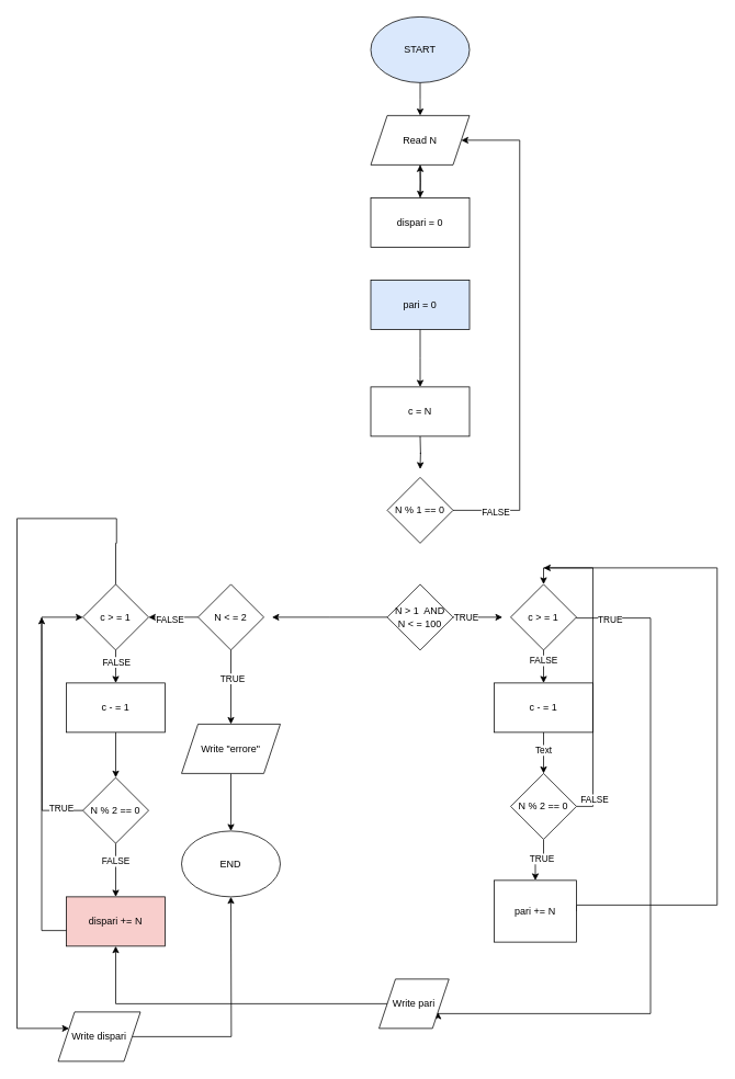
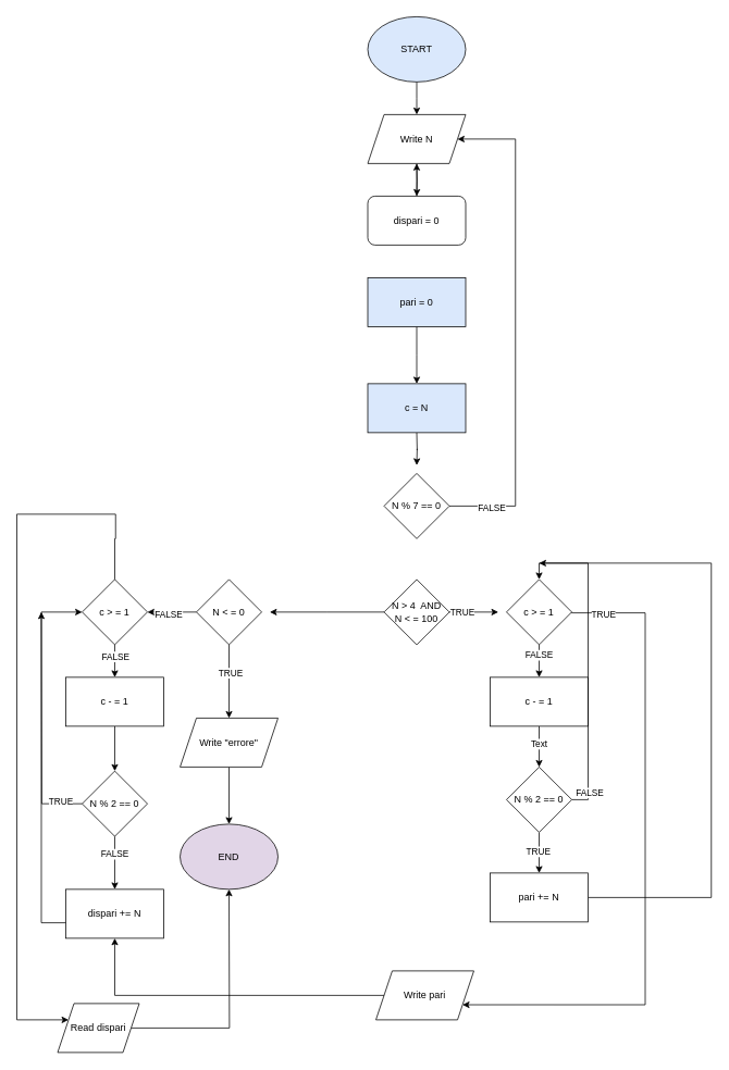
- <mxCell id="25" value="Read N" style="shape=parallelogram;perimeter=parallelogramPerimeter;whiteSpace=wrap;html=1;fixedSize=1;" vertex="1" parent="1"><mxGeometry x="450" y="140" width="120" height="60" as="geometry" /></mxCell>
+ <mxCell id="25" value="Write N" style="shape=parallelogram;perimeter=parallelogramPerimeter;whiteSpace=wrap;html=1;fixedSize=1;" vertex="1" parent="1"><mxGeometry x="450" y="140" width="120" height="60" as="geometry" /></mxCell>
- <mxCell id="15" value="dispari = 0" style="rounded=0;whiteSpace=wrap;html=1;" vertex="1" parent="1"><mxGeometry x="450" y="240" width="120" height="60" as="geometry" /></mxCell>
+ <mxCell id="15" value="dispari = 0" style="whiteSpace=wrap;html=1;rounded=1;" vertex="1" parent="1"><mxGeometry x="450" y="240" width="120" height="60" as="geometry" /></mxCell>
- <mxCell id="26" value="c = N" style="rounded=0;whiteSpace=wrap;html=1;" vertex="1" parent="1"><mxGeometry x="450" y="470" width="120" height="60" as="geometry" /></mxCell>
+ <mxCell id="26" value="c = N" style="rounded=0;whiteSpace=wrap;html=1;fillColor=#dae8fc;" vertex="1" parent="1"><mxGeometry x="450" y="470" width="120" height="60" as="geometry" /></mxCell>
- <mxCell id="7" value="N % 1 == 0" style="rhombus;whiteSpace=wrap;html=1;" vertex="1" parent="1"><mxGeometry x="470" y="580" width="80" height="80" as="geometry" /></mxCell>
+ <mxCell id="7" value="N % 7 == 0" style="rhombus;whiteSpace=wrap;html=1;" vertex="1" parent="1"><mxGeometry x="470" y="580" width="80" height="80" as="geometry" /></mxCell>
- <mxCell id="40" value="N &amp;lt; = 2" style="rhombus;whiteSpace=wrap;html=1;" vertex="1" parent="1"><mxGeometry x="240" y="710" width="80" height="80" as="geometry" /></mxCell>
+ <mxCell id="40" value="N &amp;lt; = 0" style="rhombus;whiteSpace=wrap;html=1;" vertex="1" parent="1"><mxGeometry x="240" y="710" width="80" height="80" as="geometry" /></mxCell>
- <mxCell id="11" value="N &amp;gt; 1&amp;nbsp; AND&lt;br&gt;N &amp;lt; = 100" style="rhombus;whiteSpace=wrap;html=1;" vertex="1" parent="1"><mxGeometry x="470" y="710" width="80" height="80" as="geometry" /></mxCell>
+ <mxCell id="11" value="N &amp;gt; 4&amp;nbsp; AND&lt;br&gt;N &amp;lt; = 100" style="rhombus;whiteSpace=wrap;html=1;" vertex="1" parent="1"><mxGeometry x="470" y="710" width="80" height="80" as="geometry" /></mxCell>
- <mxCell id="43" value="END" style="ellipse;whiteSpace=wrap;html=1;" vertex="1" parent="1"><mxGeometry x="220" y="1010" width="120" height="80" as="geometry" /></mxCell>
+ <mxCell id="43" value="END" style="ellipse;whiteSpace=wrap;html=1;fillColor=#e1d5e7;" vertex="1" parent="1"><mxGeometry x="220" y="1010" width="120" height="80" as="geometry" /></mxCell>
- <mxCell id="28" value="pari += N" style="rounded=0;whiteSpace=wrap;html=1;" vertex="1" parent="1"><mxGeometry x="600" y="1070" width="100" height="75" as="geometry" /></mxCell>
+ <mxCell id="28" value="pari += N" style="rounded=0;whiteSpace=wrap;html=1;" vertex="1" parent="1"><mxGeometry x="600" y="1070" width="120" height="60" as="geometry" /></mxCell>
- <mxCell id="56" value="dispari += N" style="rounded=0;whiteSpace=wrap;html=1;fillColor=#f8cecc;" vertex="1" parent="1"><mxGeometry x="80" y="1090" width="120" height="60" as="geometry" /></mxCell>
+ <mxCell id="56" value="dispari += N" style="rounded=0;whiteSpace=wrap;html=1;" vertex="1" parent="1"><mxGeometry x="80" y="1090" width="120" height="60" as="geometry" /></mxCell>
- <mxCell id="35" value="Write pari" style="shape=parallelogram;perimeter=parallelogramPerimeter;whiteSpace=wrap;html=1;fixedSize=1;" vertex="1" parent="1"><mxGeometry x="460" y="1190" width="85" height="60" as="geometry" /></mxCell>
+ <mxCell id="35" value="Write pari" style="shape=parallelogram;perimeter=parallelogramPerimeter;whiteSpace=wrap;html=1;fixedSize=1;" vertex="1" parent="1"><mxGeometry x="460" y="1190" width="120" height="60" as="geometry" /></mxCell>
- <mxCell id="58" value="Write dispari" style="shape=parallelogram;perimeter=parallelogramPerimeter;whiteSpace=wrap;html=1;fixedSize=1;" vertex="1" parent="1"><mxGeometry x="70" y="1230" width="100" height="60" as="geometry" /></mxCell>
+ <mxCell id="58" value="Read dispari" style="shape=parallelogram;perimeter=parallelogramPerimeter;whiteSpace=wrap;html=1;fixedSize=1;" vertex="1" parent="1"><mxGeometry x="70" y="1230" width="100" height="60" as="geometry" /></mxCell>
